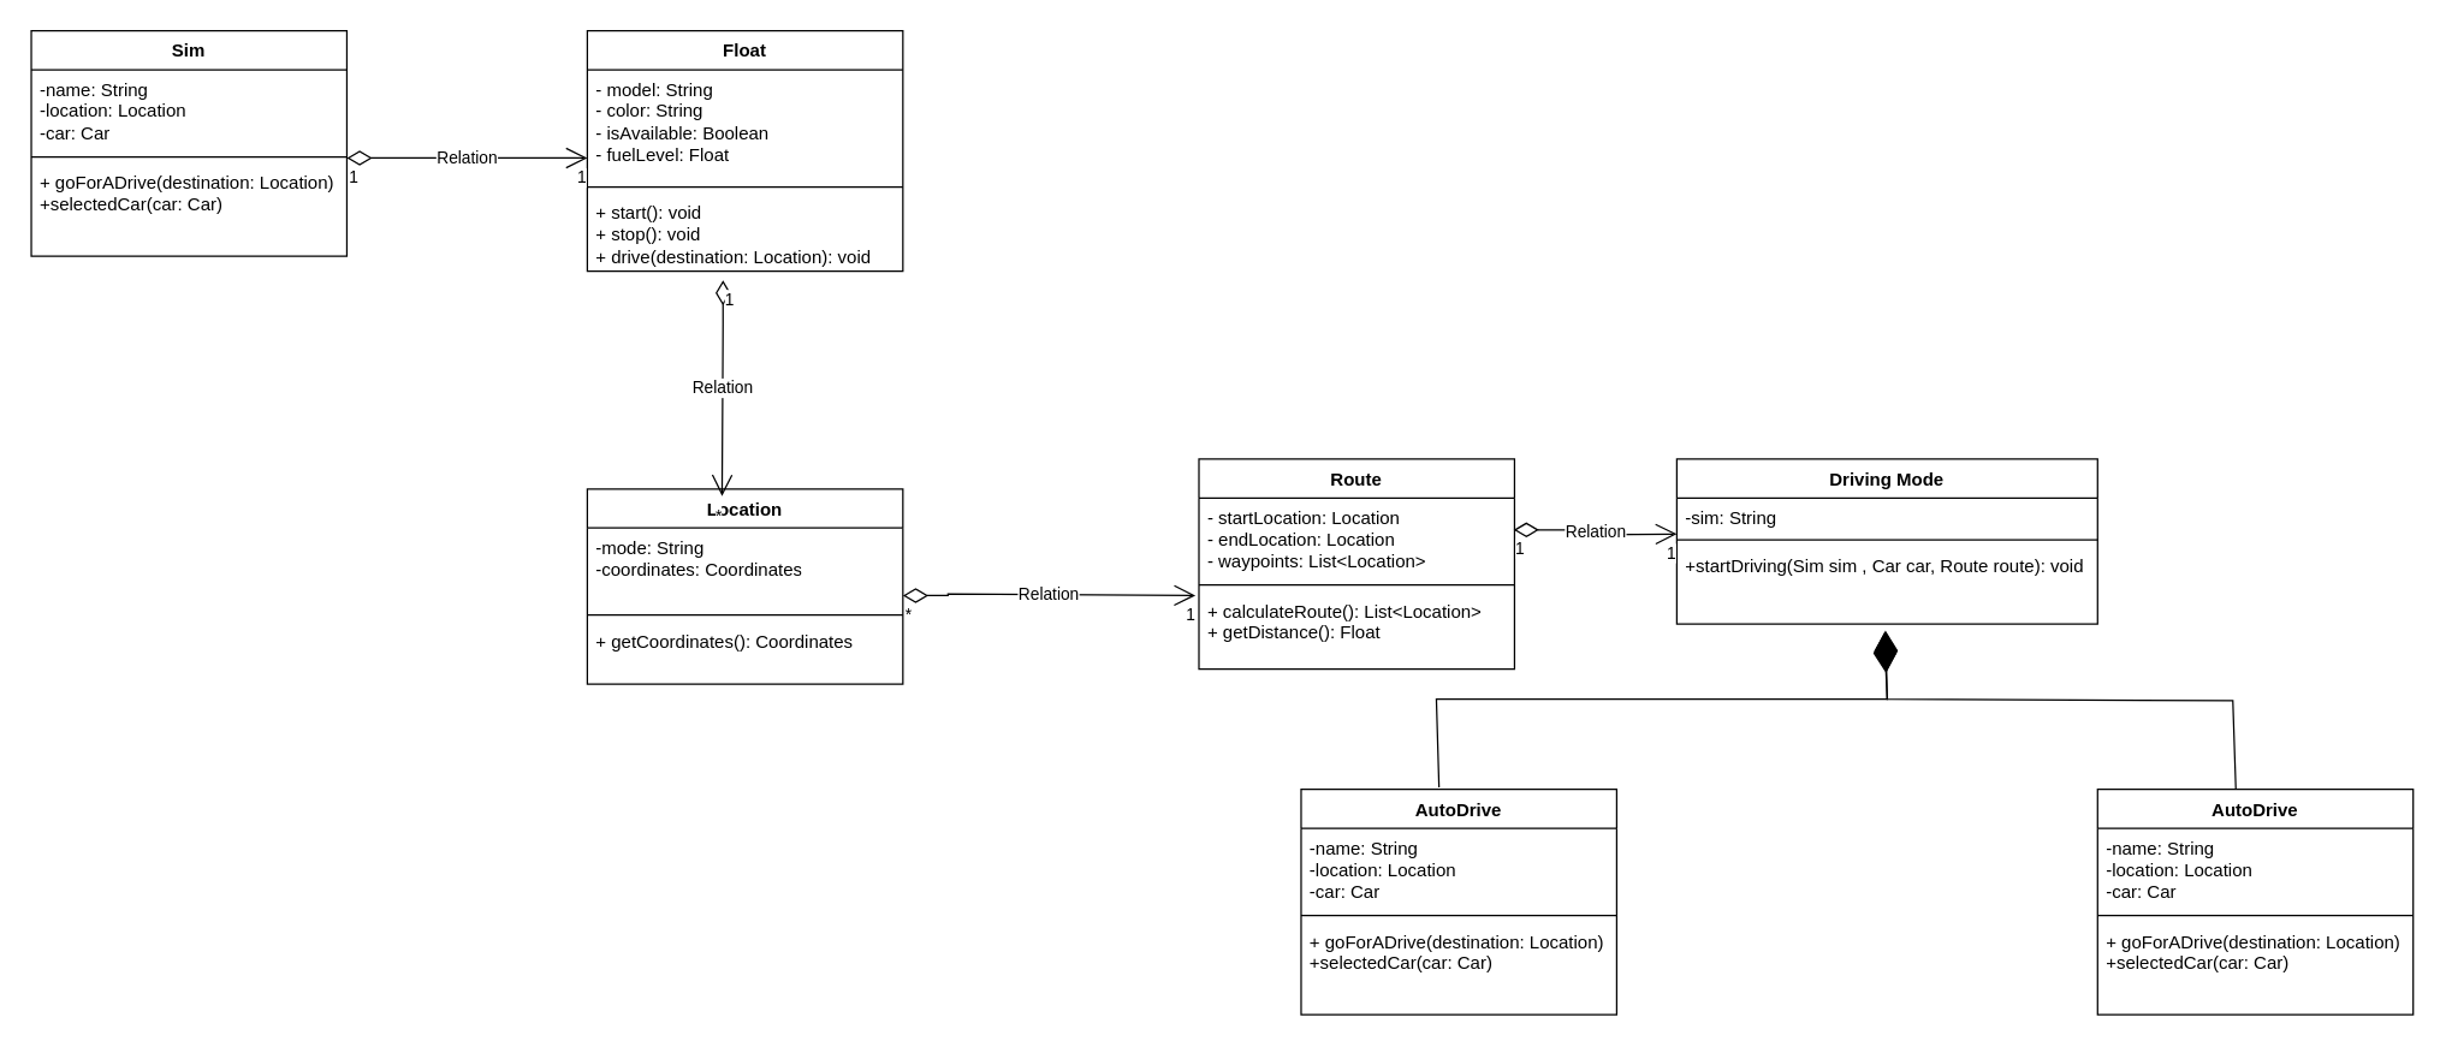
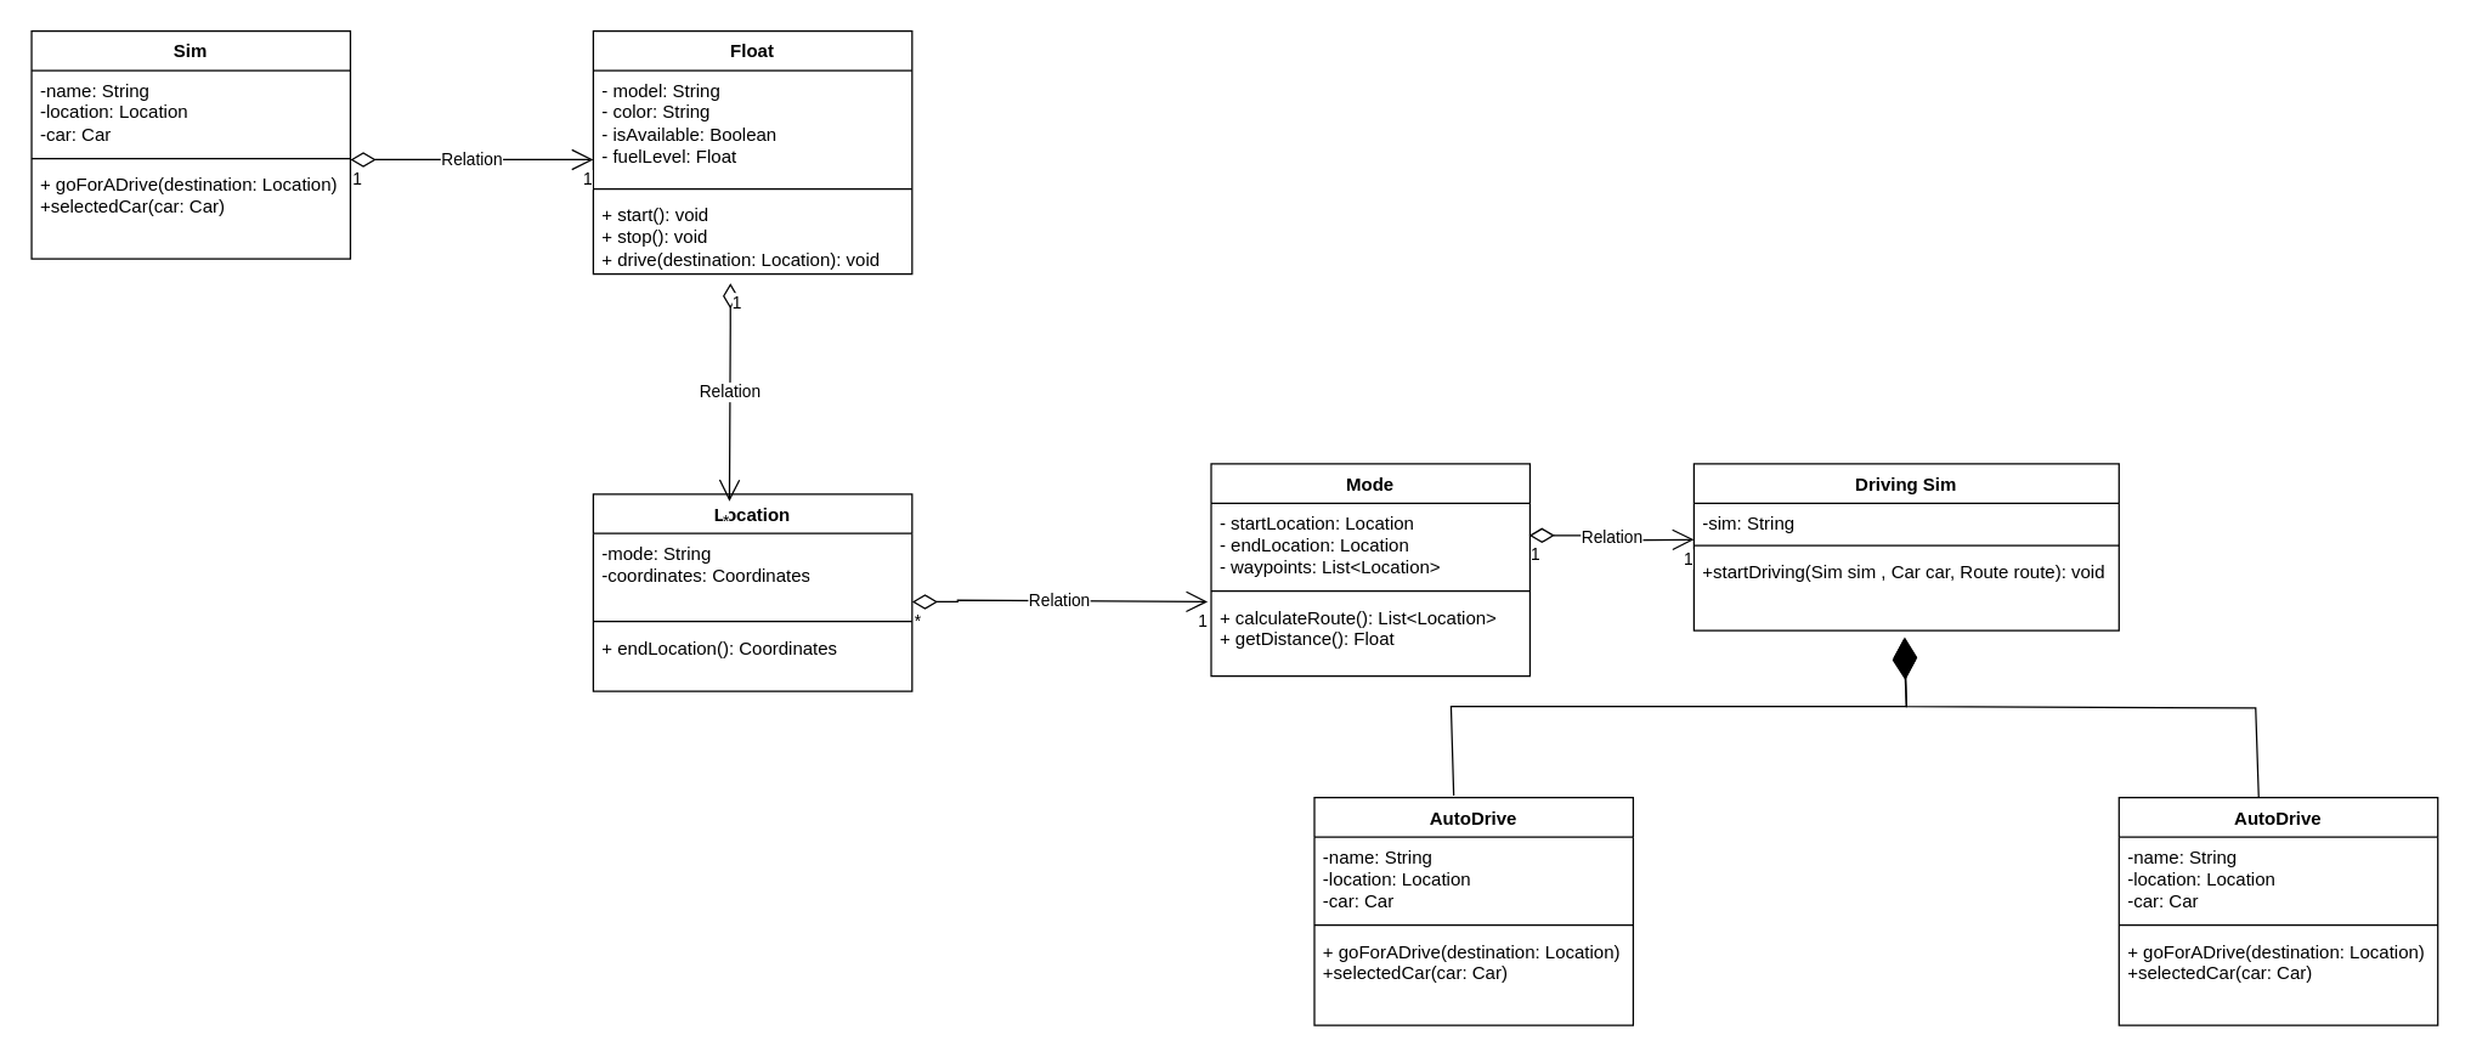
- <mxCell id="34" value="Route" style="swimlane;fontStyle=1;align=center;verticalAlign=top;childLayout=stackLayout;horizontal=1;startSize=26;horizontalStack=0;resizeParent=1;resizeParentMax=0;resizeLast=0;collapsible=1;marginBottom=0;whiteSpace=wrap;html=1;" vertex="1" parent="1"><mxGeometry x="797" y="305" width="210" height="140" as="geometry" /></mxCell>
+ <mxCell id="34" value="Mode" style="swimlane;fontStyle=1;align=center;verticalAlign=top;childLayout=stackLayout;horizontal=1;startSize=26;horizontalStack=0;resizeParent=1;resizeParentMax=0;resizeLast=0;collapsible=1;marginBottom=0;whiteSpace=wrap;html=1;" vertex="1" parent="1"><mxGeometry x="797" y="305" width="210" height="140" as="geometry" /></mxCell>
- <mxCell id="6" value="Driving Mode" style="swimlane;fontStyle=1;align=center;verticalAlign=top;childLayout=stackLayout;horizontal=1;startSize=26;horizontalStack=0;resizeParent=1;resizeParentMax=0;resizeLast=0;collapsible=1;marginBottom=0;whiteSpace=wrap;html=1;" vertex="1" parent="1"><mxGeometry x="1115" y="305" width="280" height="110" as="geometry" /></mxCell>
+ <mxCell id="6" value="Driving Sim" style="swimlane;fontStyle=1;align=center;verticalAlign=top;childLayout=stackLayout;horizontal=1;startSize=26;horizontalStack=0;resizeParent=1;resizeParentMax=0;resizeLast=0;collapsible=1;marginBottom=0;whiteSpace=wrap;html=1;" vertex="1" parent="1"><mxGeometry x="1115" y="305" width="280" height="110" as="geometry" /></mxCell>
- <mxCell id="30" value="+ getCoordinates(): Coordinates" style="text;strokeColor=none;fillColor=none;align=left;verticalAlign=top;spacingLeft=4;spacingRight=4;overflow=hidden;rotatable=0;points=[[0,0.5],[1,0.5]];portConstraint=eastwest;whiteSpace=wrap;html=1;" vertex="1" parent="27"><mxGeometry y="88" width="210" height="42" as="geometry" /></mxCell>
+ <mxCell id="30" value="+ endLocation(): Coordinates" style="text;strokeColor=none;fillColor=none;align=left;verticalAlign=top;spacingLeft=4;spacingRight=4;overflow=hidden;rotatable=0;points=[[0,0.5],[1,0.5]];portConstraint=eastwest;whiteSpace=wrap;html=1;" vertex="1" parent="27"><mxGeometry y="88" width="210" height="42" as="geometry" /></mxCell>
